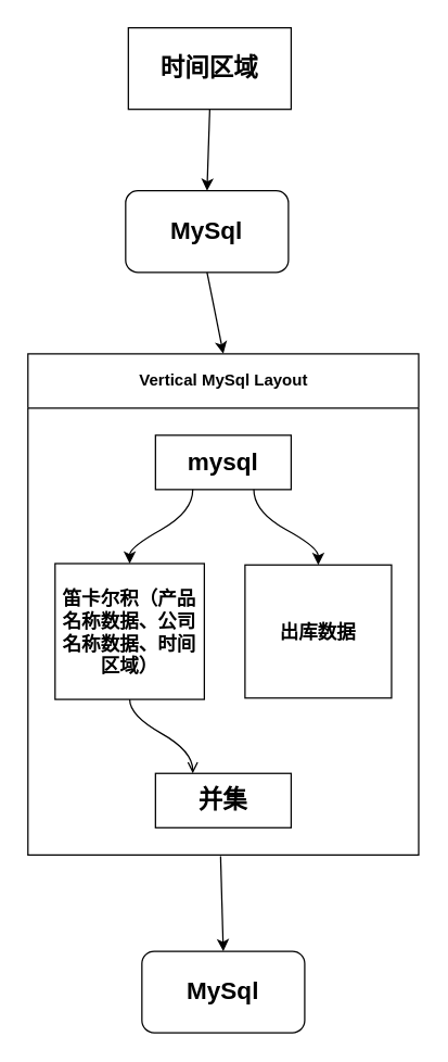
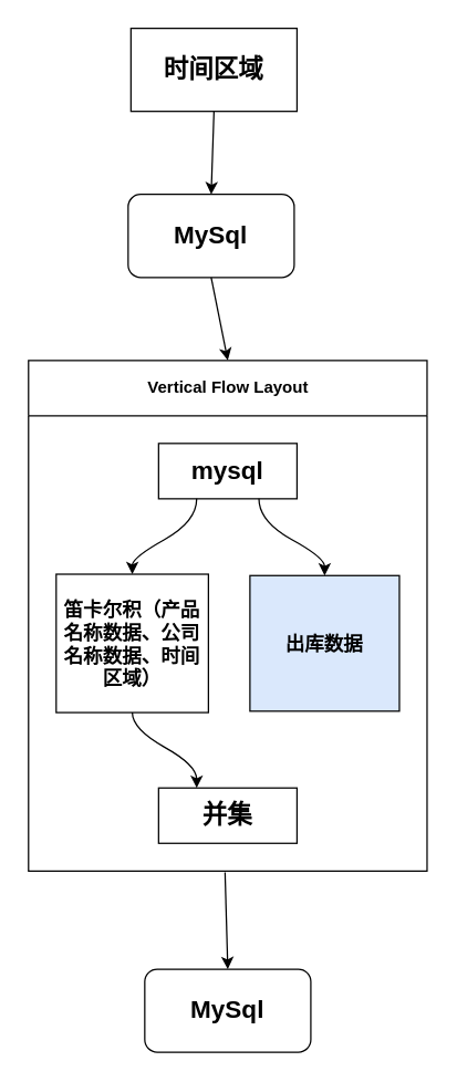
- <mxCell id="4" value="Vertical MySql Layout" style="swimlane;html=1;startSize=40;horizontal=1;childLayout=flowLayout;flowOrientation=north;resizable=0;interRankCellSpacing=50;containerType=tree;" vertex="1" parent="1"><mxGeometry x="20" y="260" width="288" height="369" as="geometry" /></mxCell>
+ <mxCell id="4" value="Vertical Flow Layout" style="swimlane;html=1;startSize=40;horizontal=1;childLayout=flowLayout;flowOrientation=north;resizable=0;interRankCellSpacing=50;containerType=tree;" vertex="1" parent="1"><mxGeometry x="20" y="260" width="288" height="369" as="geometry" /></mxCell>
- <mxCell id="8" value="&lt;h3&gt;出库数据&lt;/h3&gt;" style="whiteSpace=wrap;html=1;" vertex="1" parent="4"><mxGeometry x="160" y="155.5" width="108" height="98" as="geometry" /></mxCell>
+ <mxCell id="8" value="&lt;h3&gt;出库数据&lt;/h3&gt;" style="whiteSpace=wrap;html=1;fillColor=#dae8fc;" vertex="1" parent="4"><mxGeometry x="160" y="155.5" width="108" height="98" as="geometry" /></mxCell>
- <mxCell id="11" value="" style="html=1;curved=1;noEdgeStyle=1;orthogonal=1;endArrow=open;" edge="1" parent="4" source="6" target="10"><mxGeometry relative="1" as="geometry"><Array as="points"><mxPoint x="75" y="266.5" /><mxPoint x="121.5" y="292.5" /></Array></mxGeometry></mxCell>
+ <mxCell id="11" value="" style="html=1;curved=1;noEdgeStyle=1;orthogonal=1;" edge="1" parent="4" source="6" target="10"><mxGeometry relative="1" as="geometry"><Array as="points"><mxPoint x="75" y="266.5" /><mxPoint x="121.5" y="292.5" /></Array></mxGeometry></mxCell>
